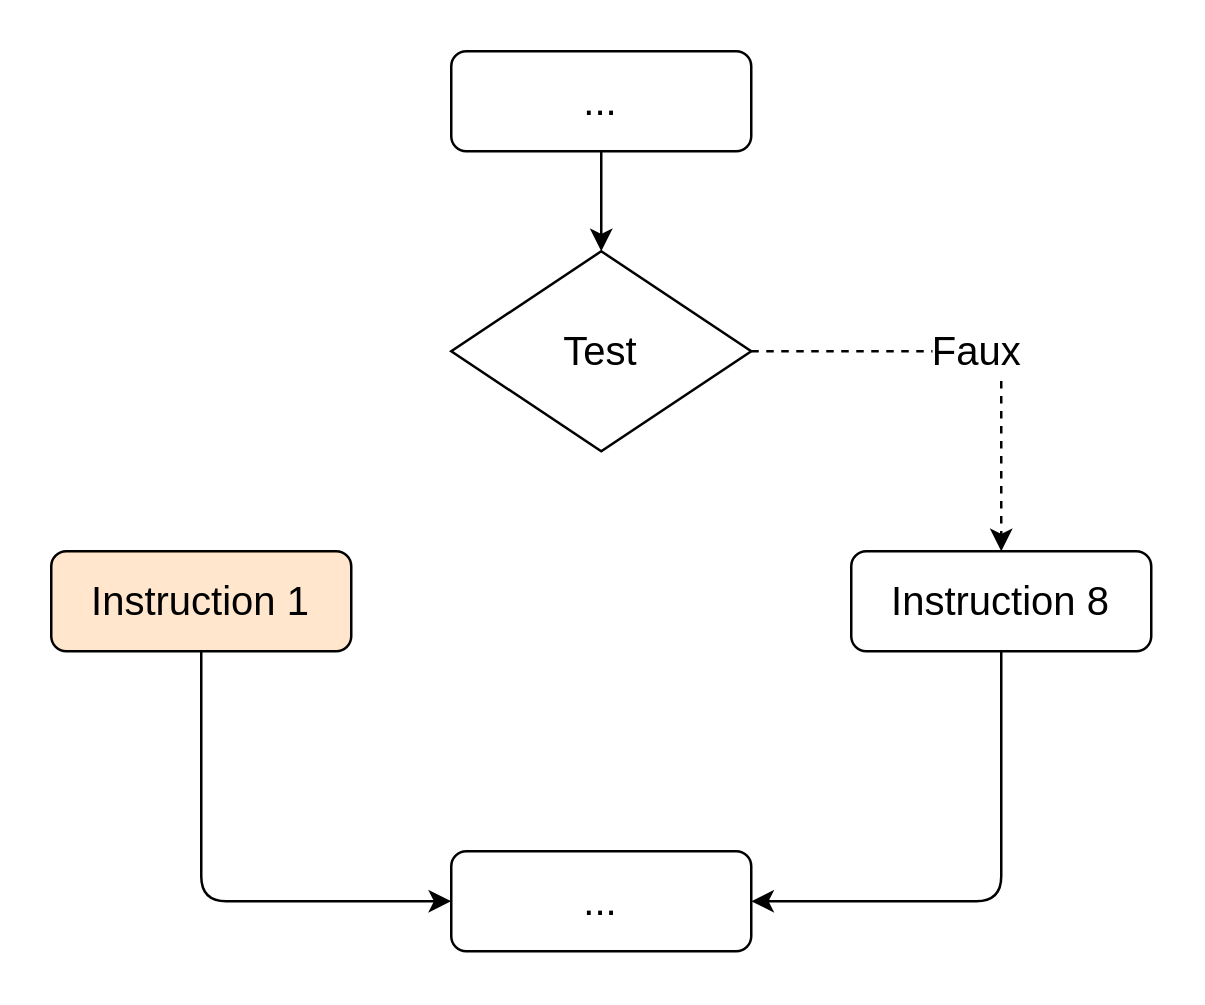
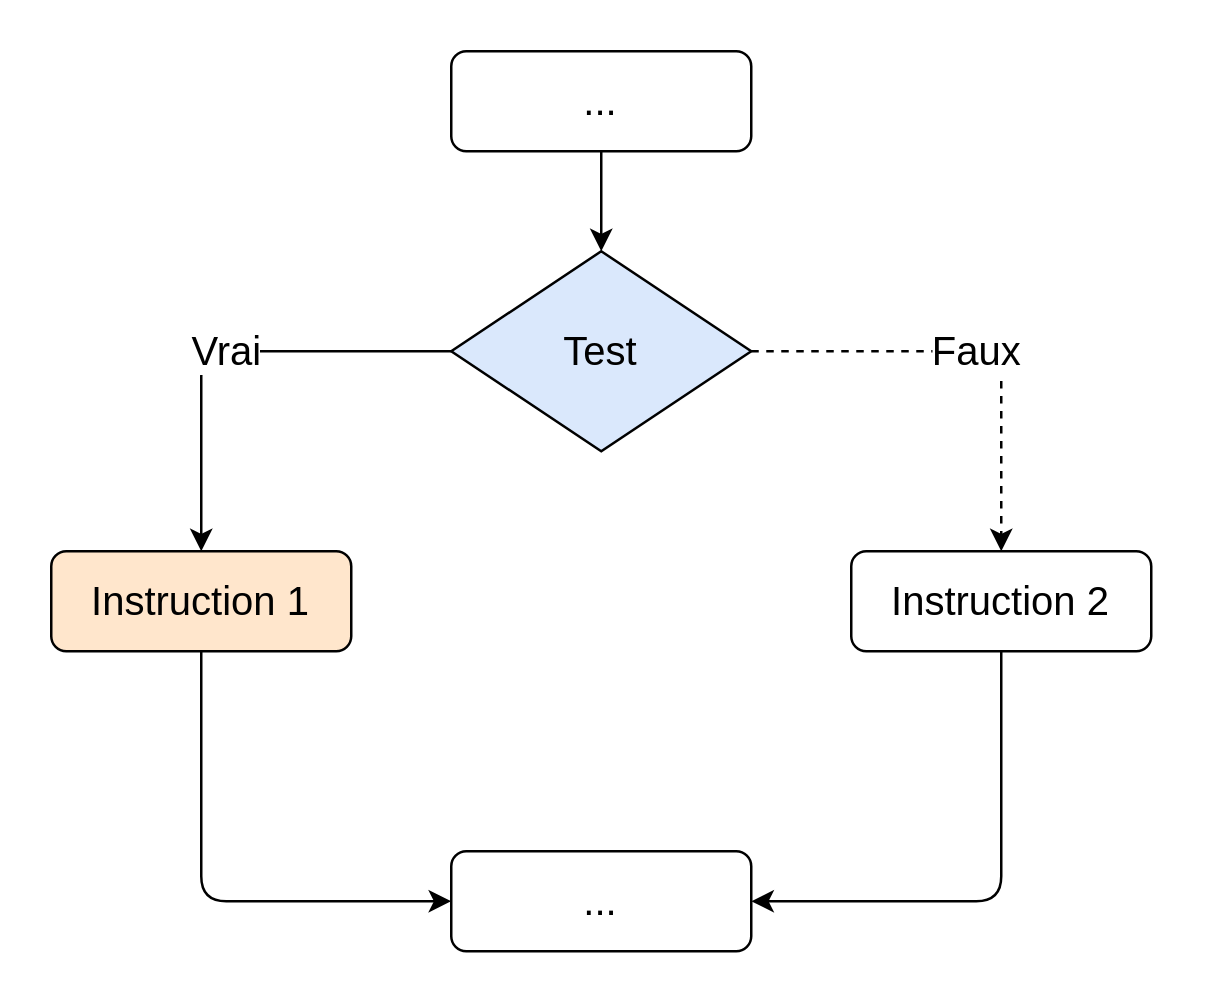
+ <mxCell id="8" value="Vrai" style="endArrow=classic;html=1;rounded=1;fontSize=16;exitX=0;exitY=0.5;exitDx=0;exitDy=0;entryX=0.5;entryY=0;entryDx=0;entryDy=0;" edge="1" parent="1" source="3" target="4"><mxGeometry width="50" height="50" relative="1" as="geometry"><mxPoint x="370" y="260" as="sourcePoint" /><mxPoint x="420" y="210" as="targetPoint" /><Array as="points"><mxPoint x="80" y="140" /></Array></mxGeometry></mxCell>
- <mxCell id="3" value="Test" style="rhombus;whiteSpace=wrap;html=1;fontSize=16;" vertex="1" parent="1"><mxGeometry x="180" y="100" width="120" height="80" as="geometry" /></mxCell>
+ <mxCell id="3" value="Test" style="rhombus;whiteSpace=wrap;html=1;fontSize=16;fillColor=#dae8fc;" vertex="1" parent="1"><mxGeometry x="180" y="100" width="120" height="80" as="geometry" /></mxCell>
- <mxCell id="5" value="Instruction 8" style="rounded=1;whiteSpace=wrap;html=1;fontSize=16;" vertex="1" parent="1"><mxGeometry x="340" y="220" width="120" height="40" as="geometry" /></mxCell>
+ <mxCell id="5" value="Instruction 2" style="rounded=1;whiteSpace=wrap;html=1;fontSize=16;" vertex="1" parent="1"><mxGeometry x="340" y="220" width="120" height="40" as="geometry" /></mxCell>
